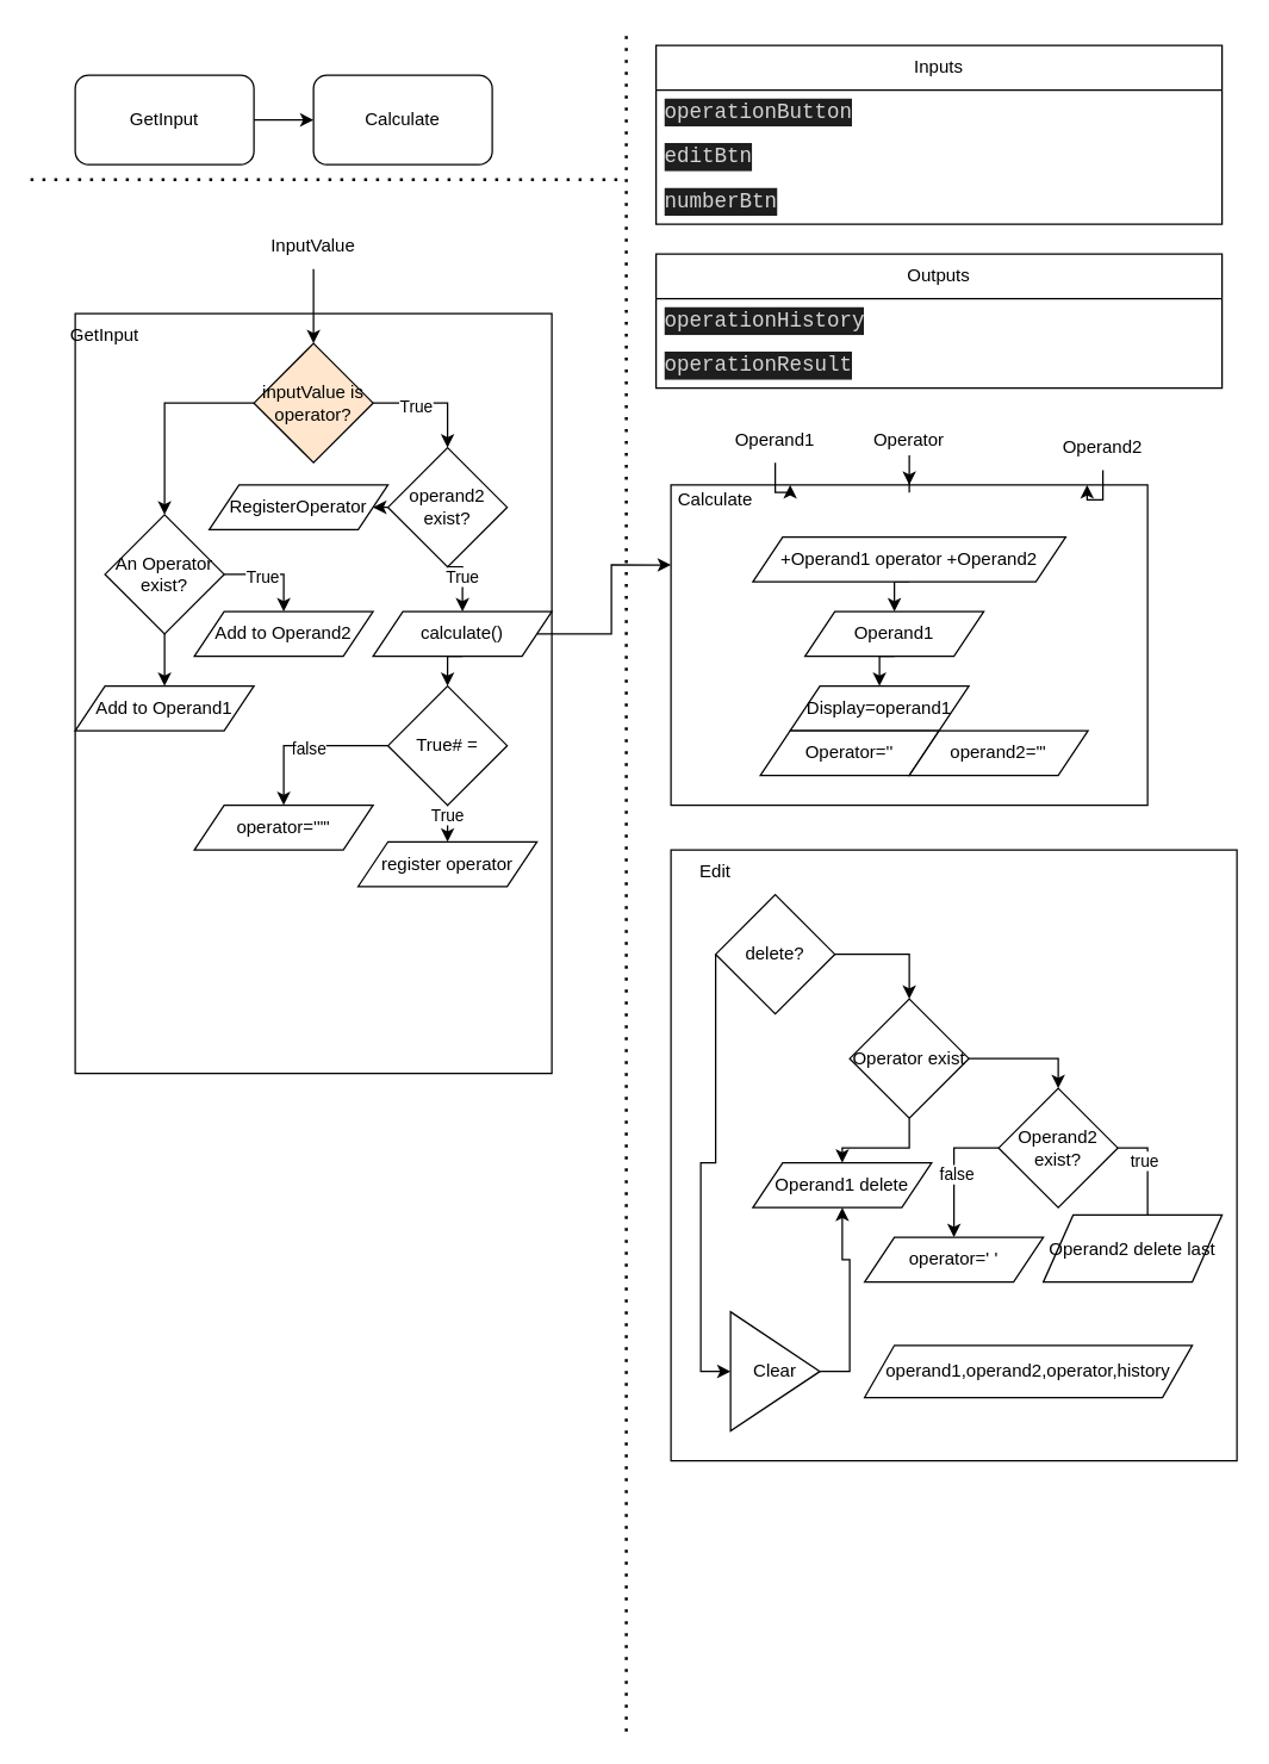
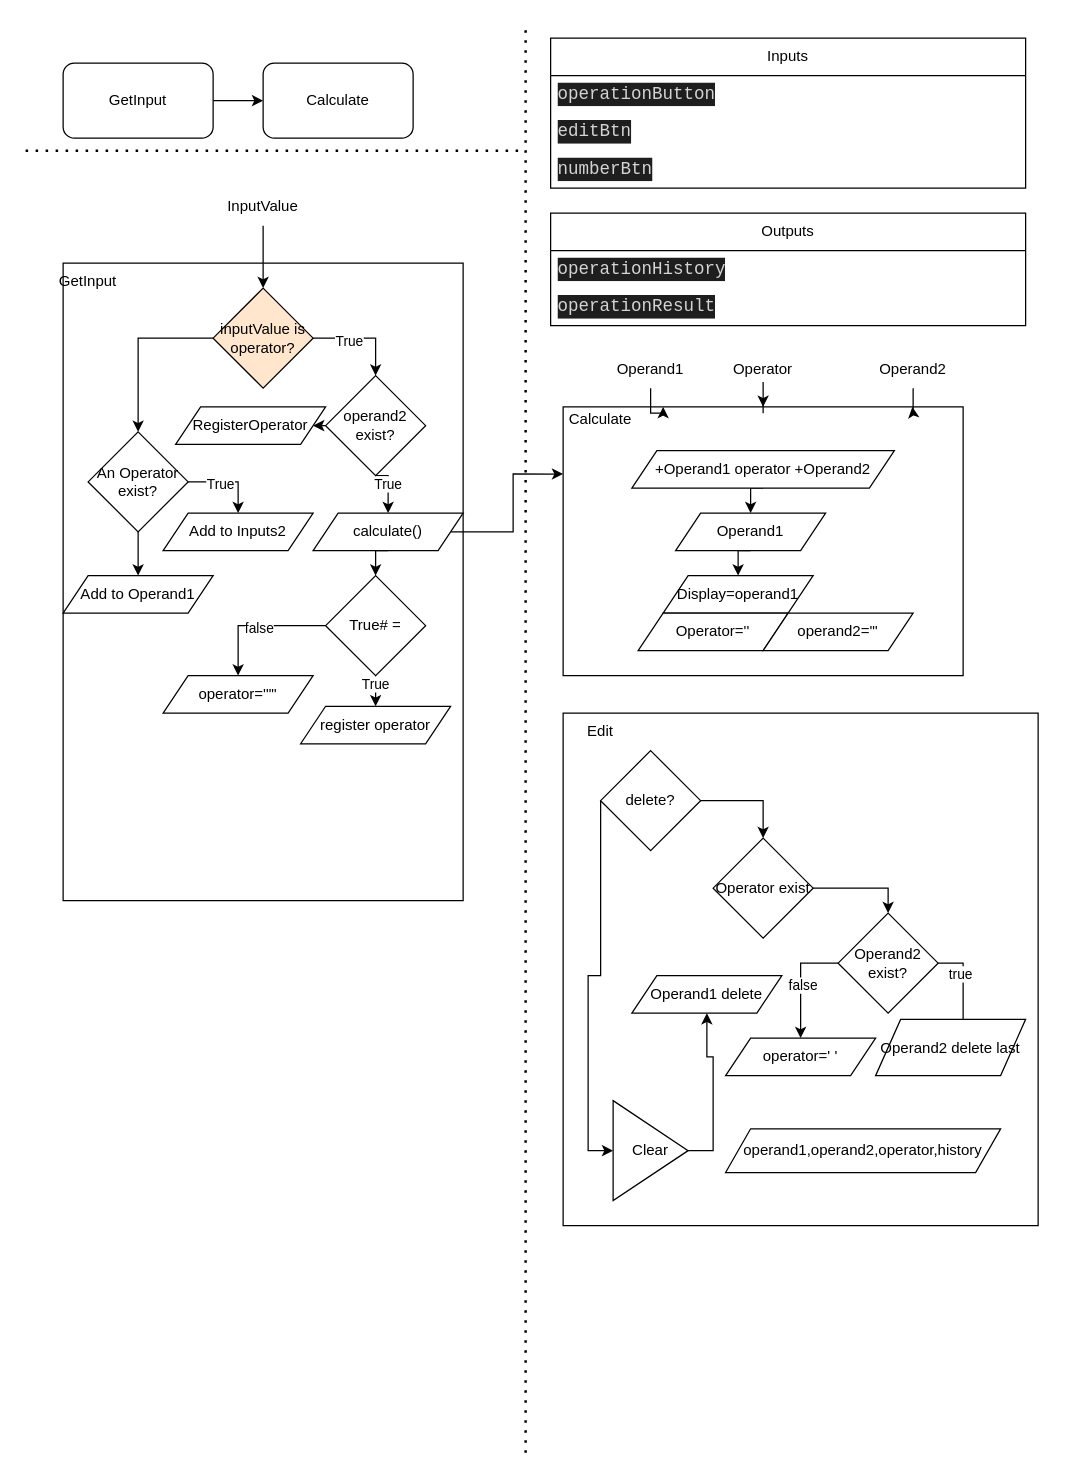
- <mxCell id="42" value="Operand2" style="text;html=1;strokeColor=none;fillColor=none;align=center;verticalAlign=middle;whiteSpace=wrap;rounded=0;" parent="1" vertex="1"><mxGeometry x="710" y="285" width="60" height="30" as="geometry" /></mxCell>
+ <mxCell id="42" value="Operand2" style="text;html=1;strokeColor=none;fillColor=none;align=center;verticalAlign=middle;whiteSpace=wrap;rounded=0;" parent="1" vertex="1"><mxGeometry x="700" y="280" width="60" height="30" as="geometry" /></mxCell>
- <mxCell id="29" value="Add to Operand2" style="shape=parallelogram;perimeter=parallelogramPerimeter;whiteSpace=wrap;html=1;fixedSize=1;" parent="1" vertex="1"><mxGeometry x="130" y="410" width="120" height="30" as="geometry" /></mxCell>
+ <mxCell id="29" value="Add to Inputs2" style="shape=parallelogram;perimeter=parallelogramPerimeter;whiteSpace=wrap;html=1;fixedSize=1;" parent="1" vertex="1"><mxGeometry x="130" y="410" width="120" height="30" as="geometry" /></mxCell>
- <mxCell id="66" style="edgeStyle=orthogonalEdgeStyle;rounded=0;orthogonalLoop=1;jettySize=auto;html=1;exitX=0.5;exitY=1;exitDx=0;exitDy=0;entryX=0.5;entryY=0;entryDx=0;entryDy=0;" parent="1" source="67" target="75" edge="1"><mxGeometry relative="1" as="geometry" /></mxCell>
